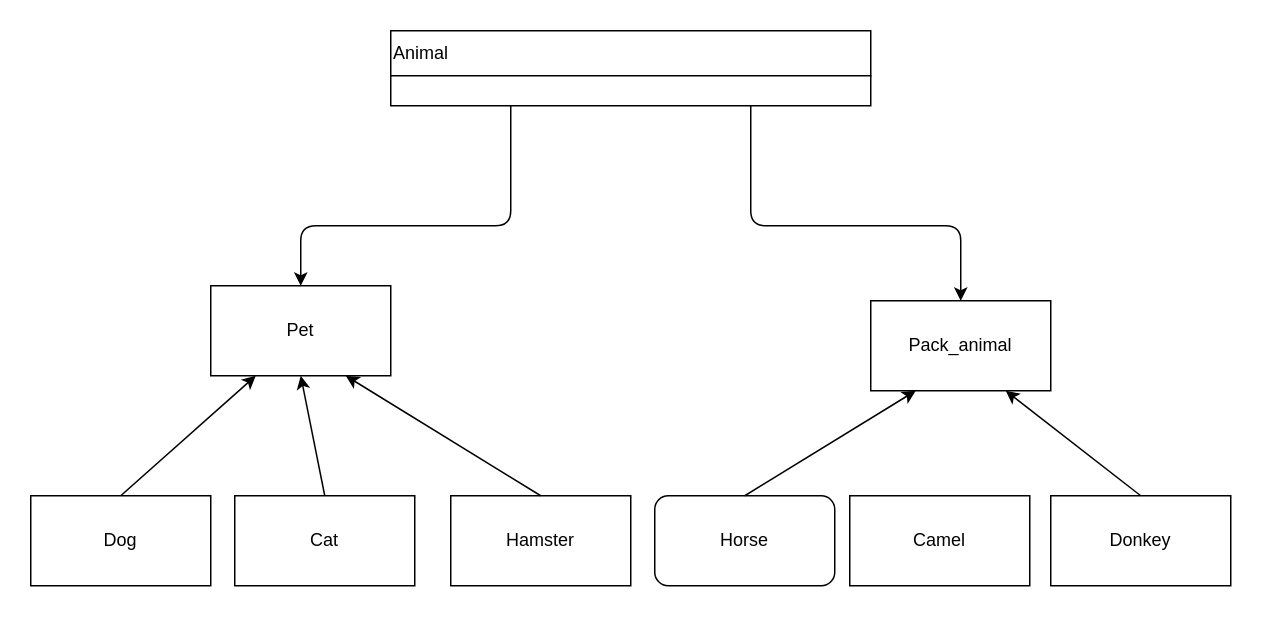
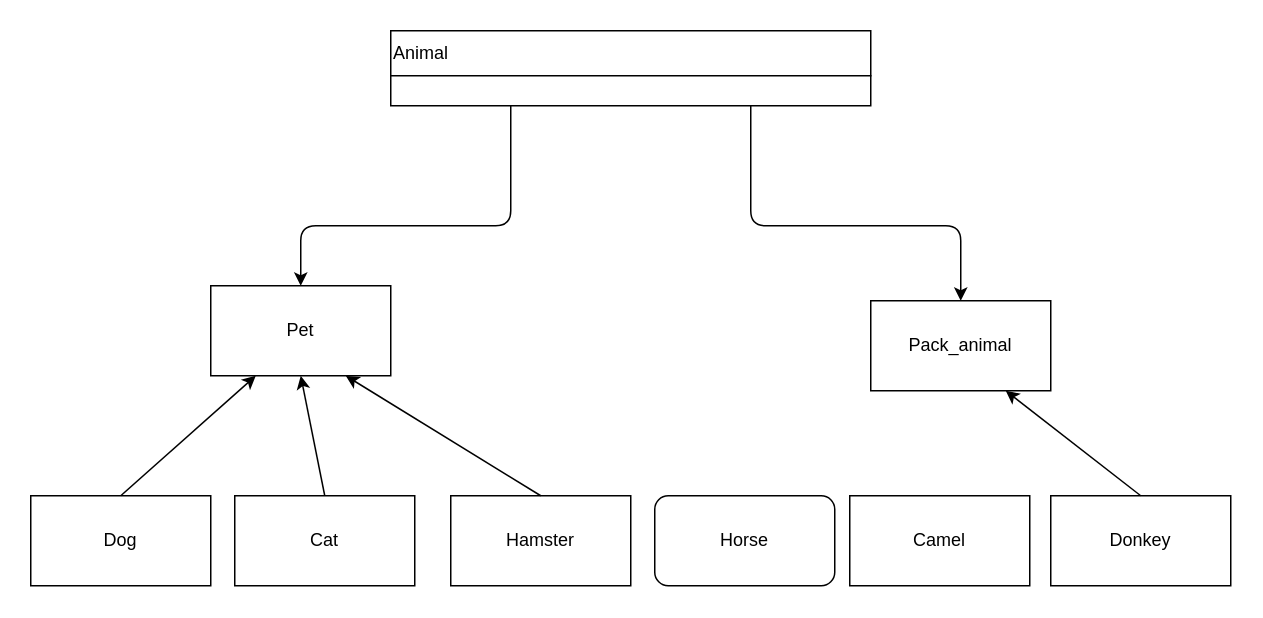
- <mxCell id="17" value="" style="endArrow=classic;html=1;entryX=0.25;entryY=1;entryDx=0;entryDy=0;exitX=0.5;exitY=0;exitDx=0;exitDy=0;" edge="1" parent="1" source="11" target="5"><mxGeometry width="50" height="50" relative="1" as="geometry"><mxPoint x="396" y="300" as="sourcePoint" /><mxPoint x="446" y="250" as="targetPoint" /></mxGeometry></mxCell>
